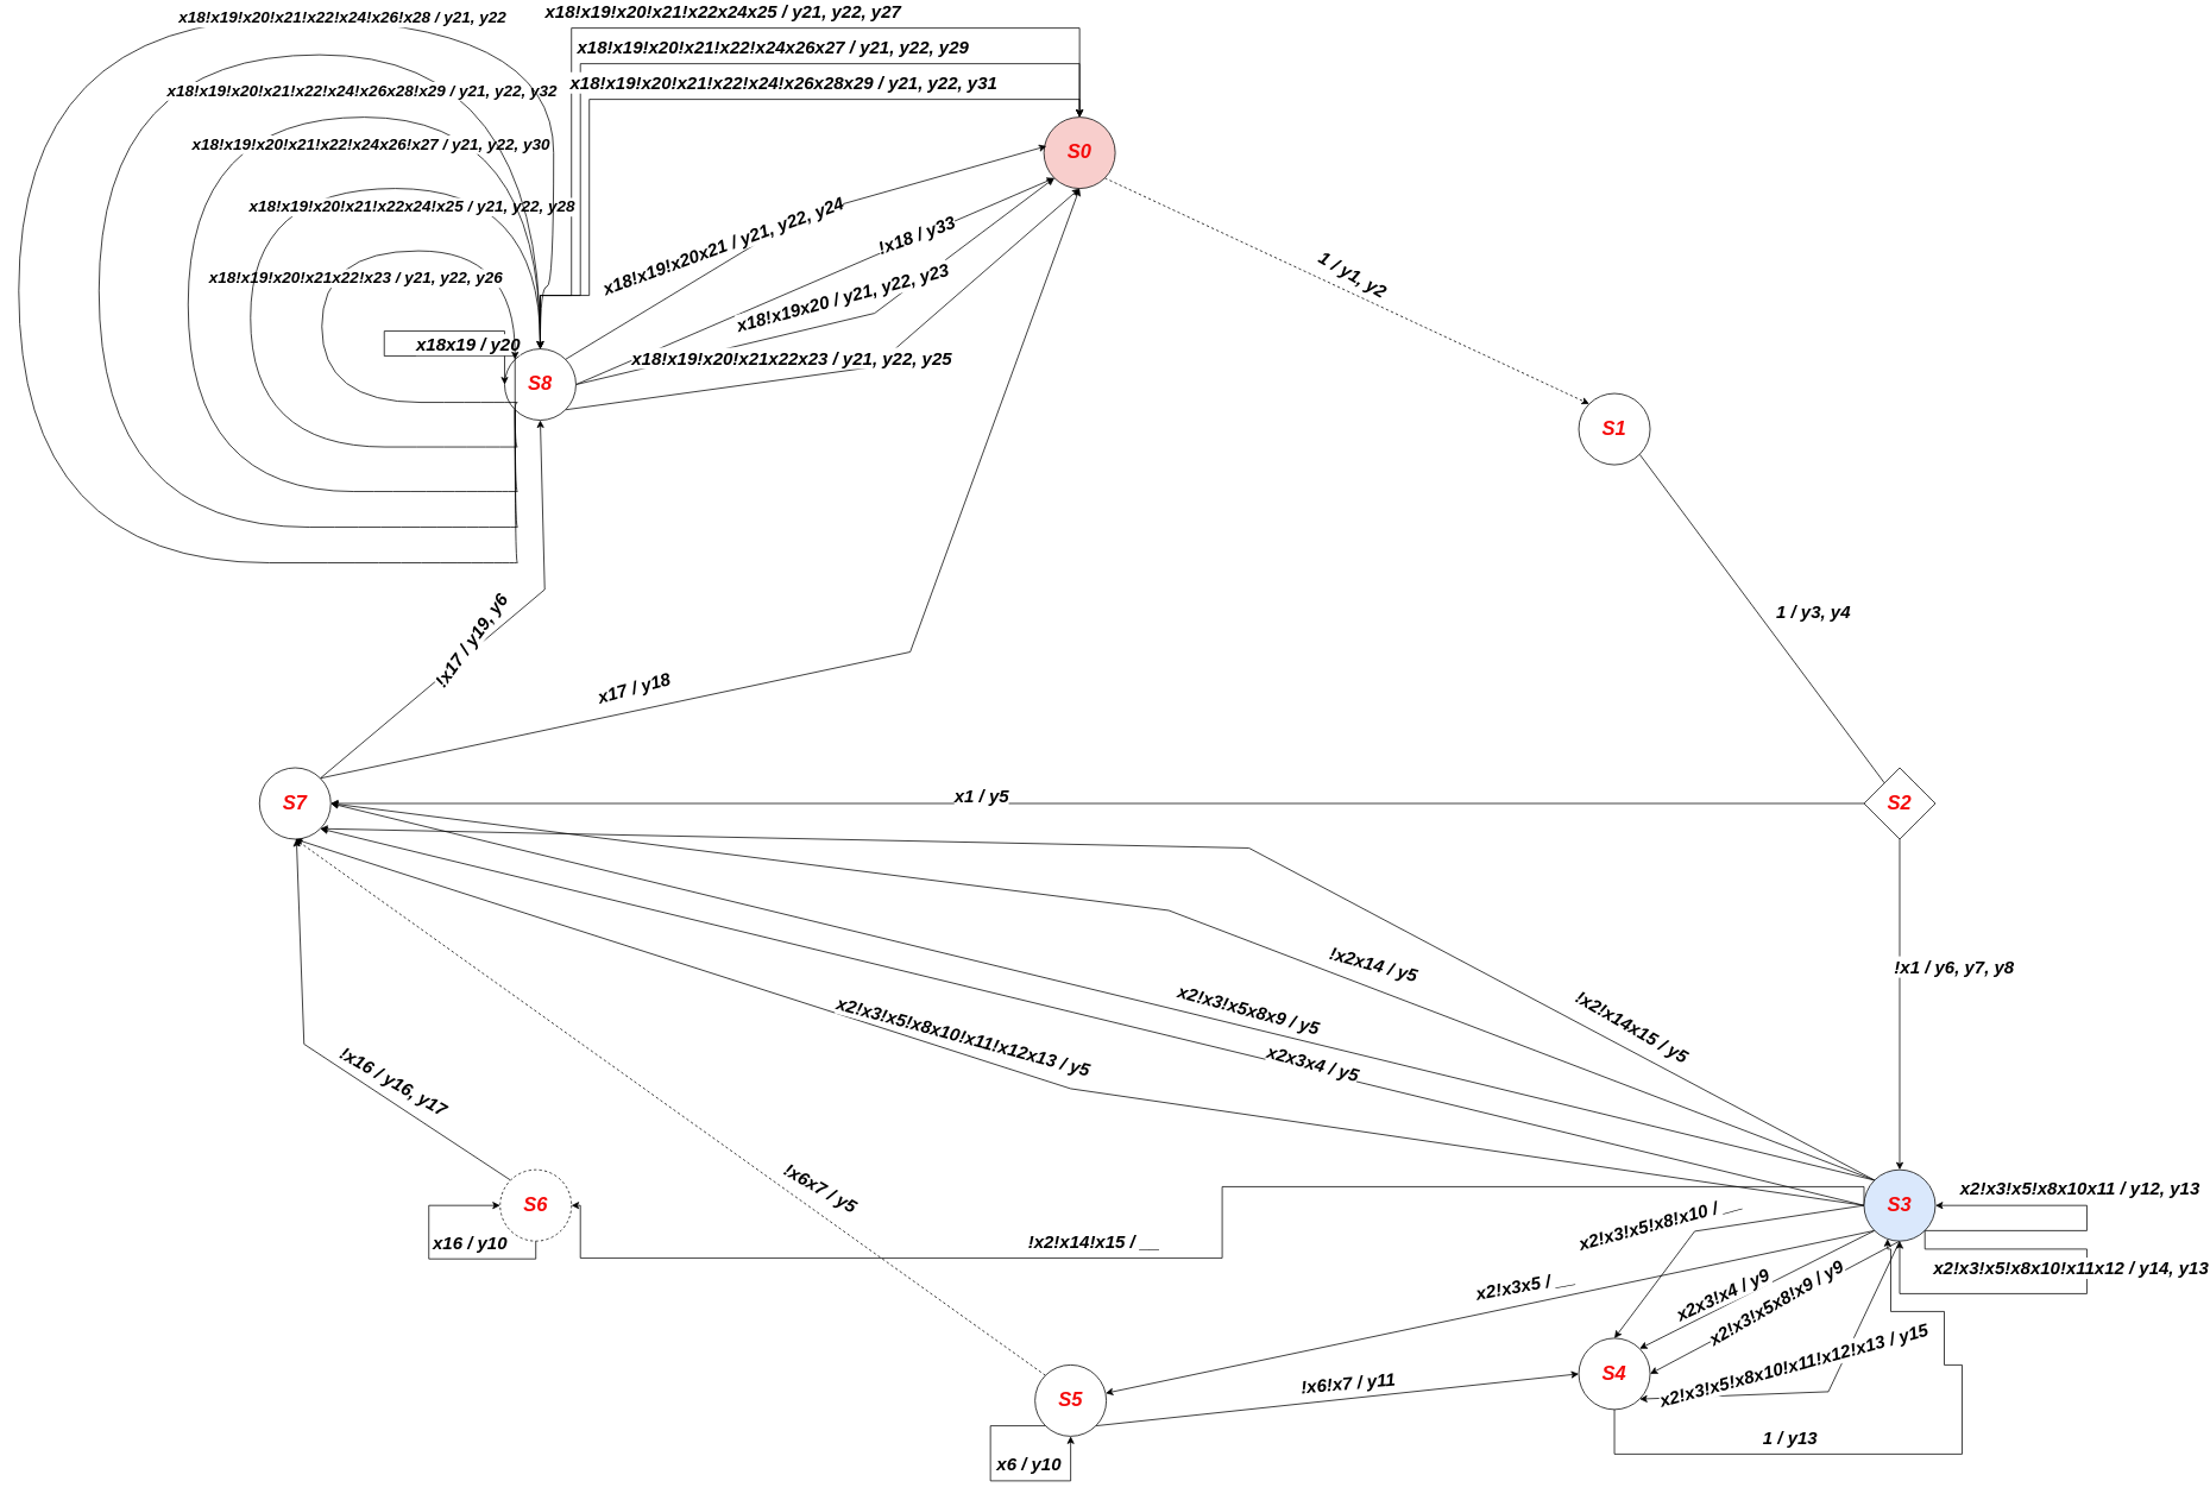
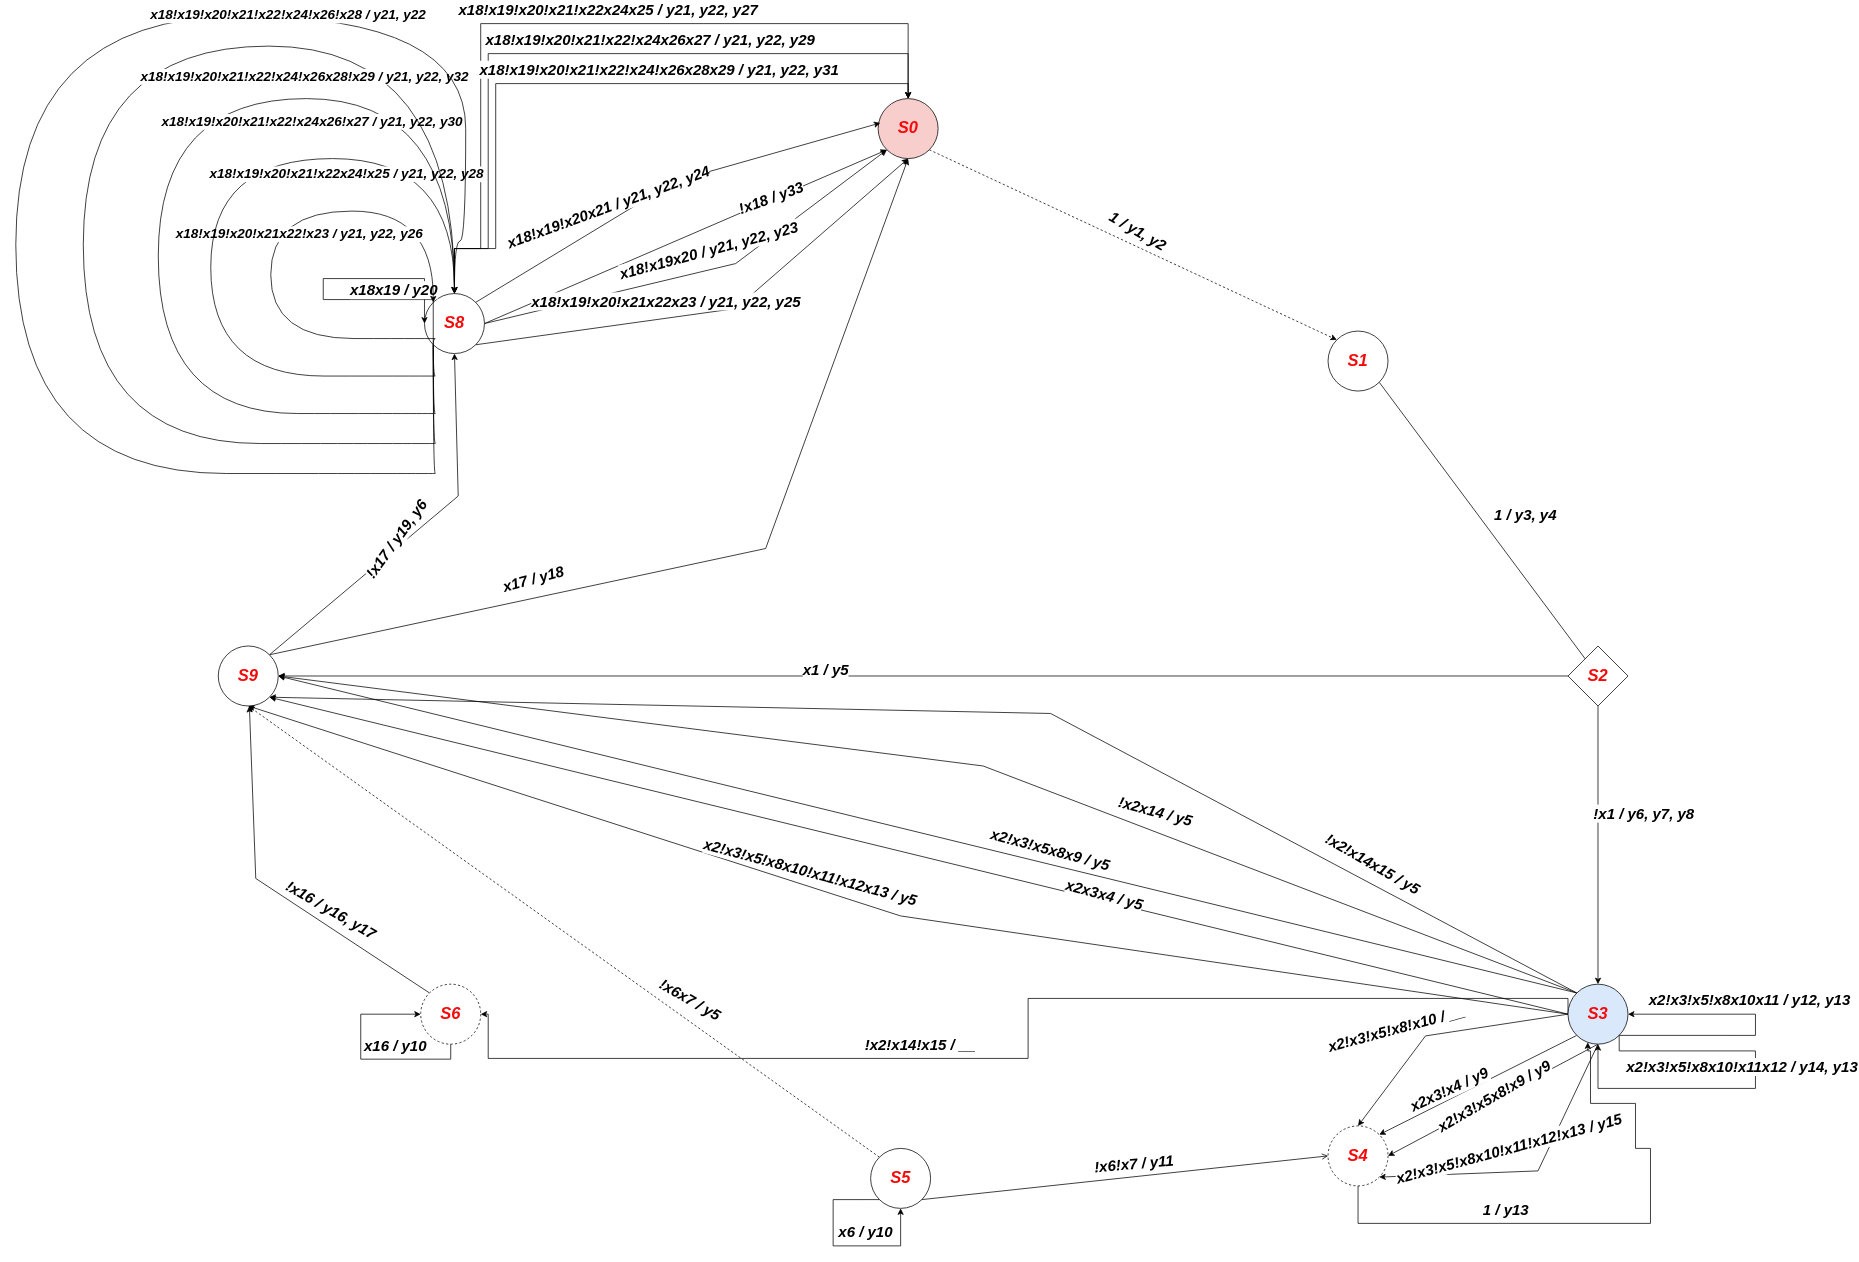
- <mxCell id="51" value="S7" style="ellipse;whiteSpace=wrap;html=1;aspect=fixed;fontSize=22;fontStyle=3;fontColor=#f50a0a;" vertex="1" parent="1"><mxGeometry x="290" y="860" width="80" height="80" as="geometry" /></mxCell>
+ <mxCell id="51" value="S9" style="ellipse;whiteSpace=wrap;html=1;aspect=fixed;fontSize=22;fontStyle=3;fontColor=#f50a0a;" vertex="1" parent="1"><mxGeometry x="290" y="860" width="80" height="80" as="geometry" /></mxCell>
- <mxCell id="17" style="rounded=0;orthogonalLoop=1;jettySize=auto;html=1;exitX=0;exitY=1;exitDx=0;exitDy=0;" edge="1" parent="1" source="35" target="43"><mxGeometry relative="1" as="geometry" /></mxCell>
- <mxCell id="18" value="&lt;span style=&quot;font-size: 20px;&quot;&gt;&lt;b style=&quot;font-size: 20px;&quot;&gt;&lt;i style=&quot;font-size: 20px;&quot;&gt;x2!x3x5 / __&lt;/i&gt;&lt;/b&gt;&lt;/span&gt;" style="edgeLabel;html=1;align=center;verticalAlign=middle;resizable=0;points=[];rotation=-10;fontSize=20;" vertex="1" connectable="0" parent="17"><mxGeometry x="-0.367" y="-2" relative="1" as="geometry"><mxPoint x="-119" y="5" as="offset" /></mxGeometry></mxCell>
- <mxCell id="38" value="S4" style="ellipse;whiteSpace=wrap;html=1;aspect=fixed;fontSize=22;fontStyle=3;fontColor=#f50a0a;" vertex="1" parent="1"><mxGeometry x="1770" y="1500" width="80" height="80" as="geometry" /></mxCell>
+ <mxCell id="38" value="S4" style="ellipse;whiteSpace=wrap;html=1;aspect=fixed;fontSize=22;fontStyle=3;fontColor=#f50a0a;dashed=1;" vertex="1" parent="1"><mxGeometry x="1770" y="1500" width="80" height="80" as="geometry" /></mxCell>
- <mxCell id="41" style="rounded=0;orthogonalLoop=1;jettySize=auto;html=1;exitX=1;exitY=1;exitDx=0;exitDy=0;entryX=0;entryY=0.5;entryDx=0;entryDy=0;" edge="1" parent="1" source="43" target="38"><mxGeometry relative="1" as="geometry" /></mxCell>
+ <mxCell id="41" style="rounded=0;orthogonalLoop=1;jettySize=auto;html=1;exitX=1;exitY=1;exitDx=0;exitDy=0;entryX=0;entryY=0.5;entryDx=0;entryDy=0;endArrow=open;" edge="1" parent="1" source="43" target="38"><mxGeometry relative="1" as="geometry" /></mxCell>
